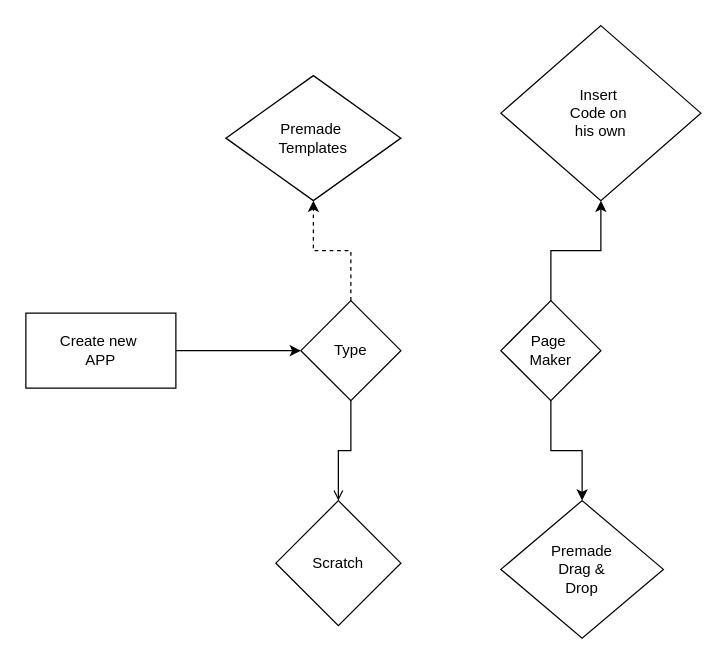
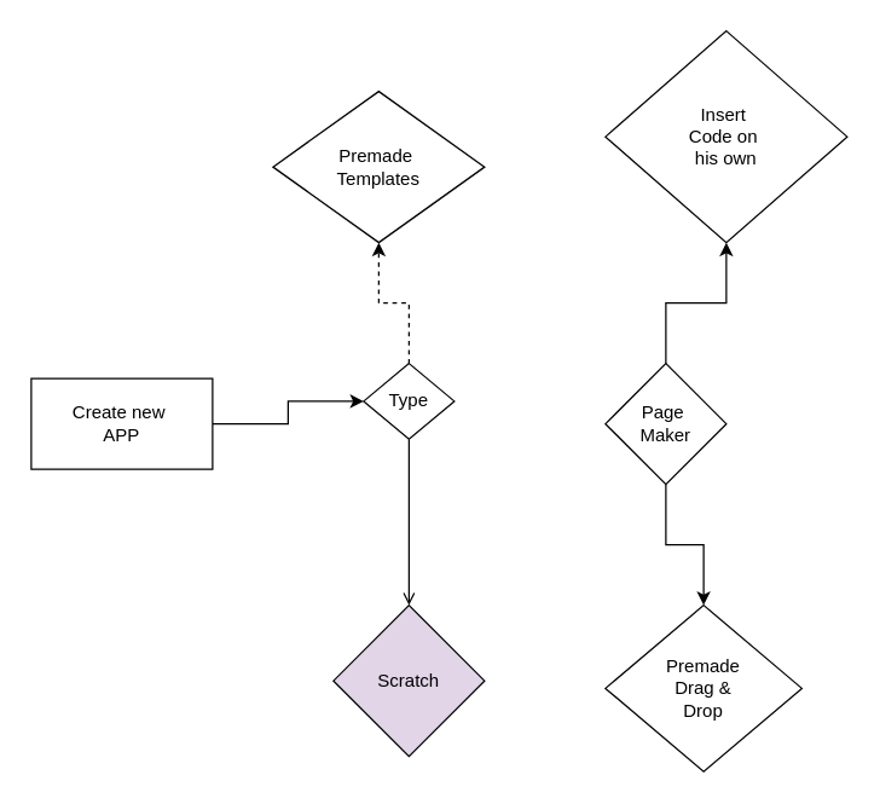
- <mxCell id="6" value="Type" style="rhombus;whiteSpace=wrap;html=1;rounded=0;" vertex="1" parent="1"><mxGeometry x="240" y="240" width="80" height="80" as="geometry" /></mxCell>
+ <mxCell id="6" value="Type" style="rhombus;whiteSpace=wrap;html=1;rounded=0;" vertex="1" parent="1"><mxGeometry x="240" y="240" width="60" height="50" as="geometry" /></mxCell>
- <mxCell id="8" value="Scratch" style="rhombus;whiteSpace=wrap;html=1;rounded=0;" vertex="1" parent="1"><mxGeometry x="220" y="400" width="100" height="100" as="geometry" /></mxCell>
+ <mxCell id="8" value="Scratch" style="rhombus;whiteSpace=wrap;html=1;rounded=0;fillColor=#e1d5e7;" vertex="1" parent="1"><mxGeometry x="220" y="400" width="100" height="100" as="geometry" /></mxCell>
